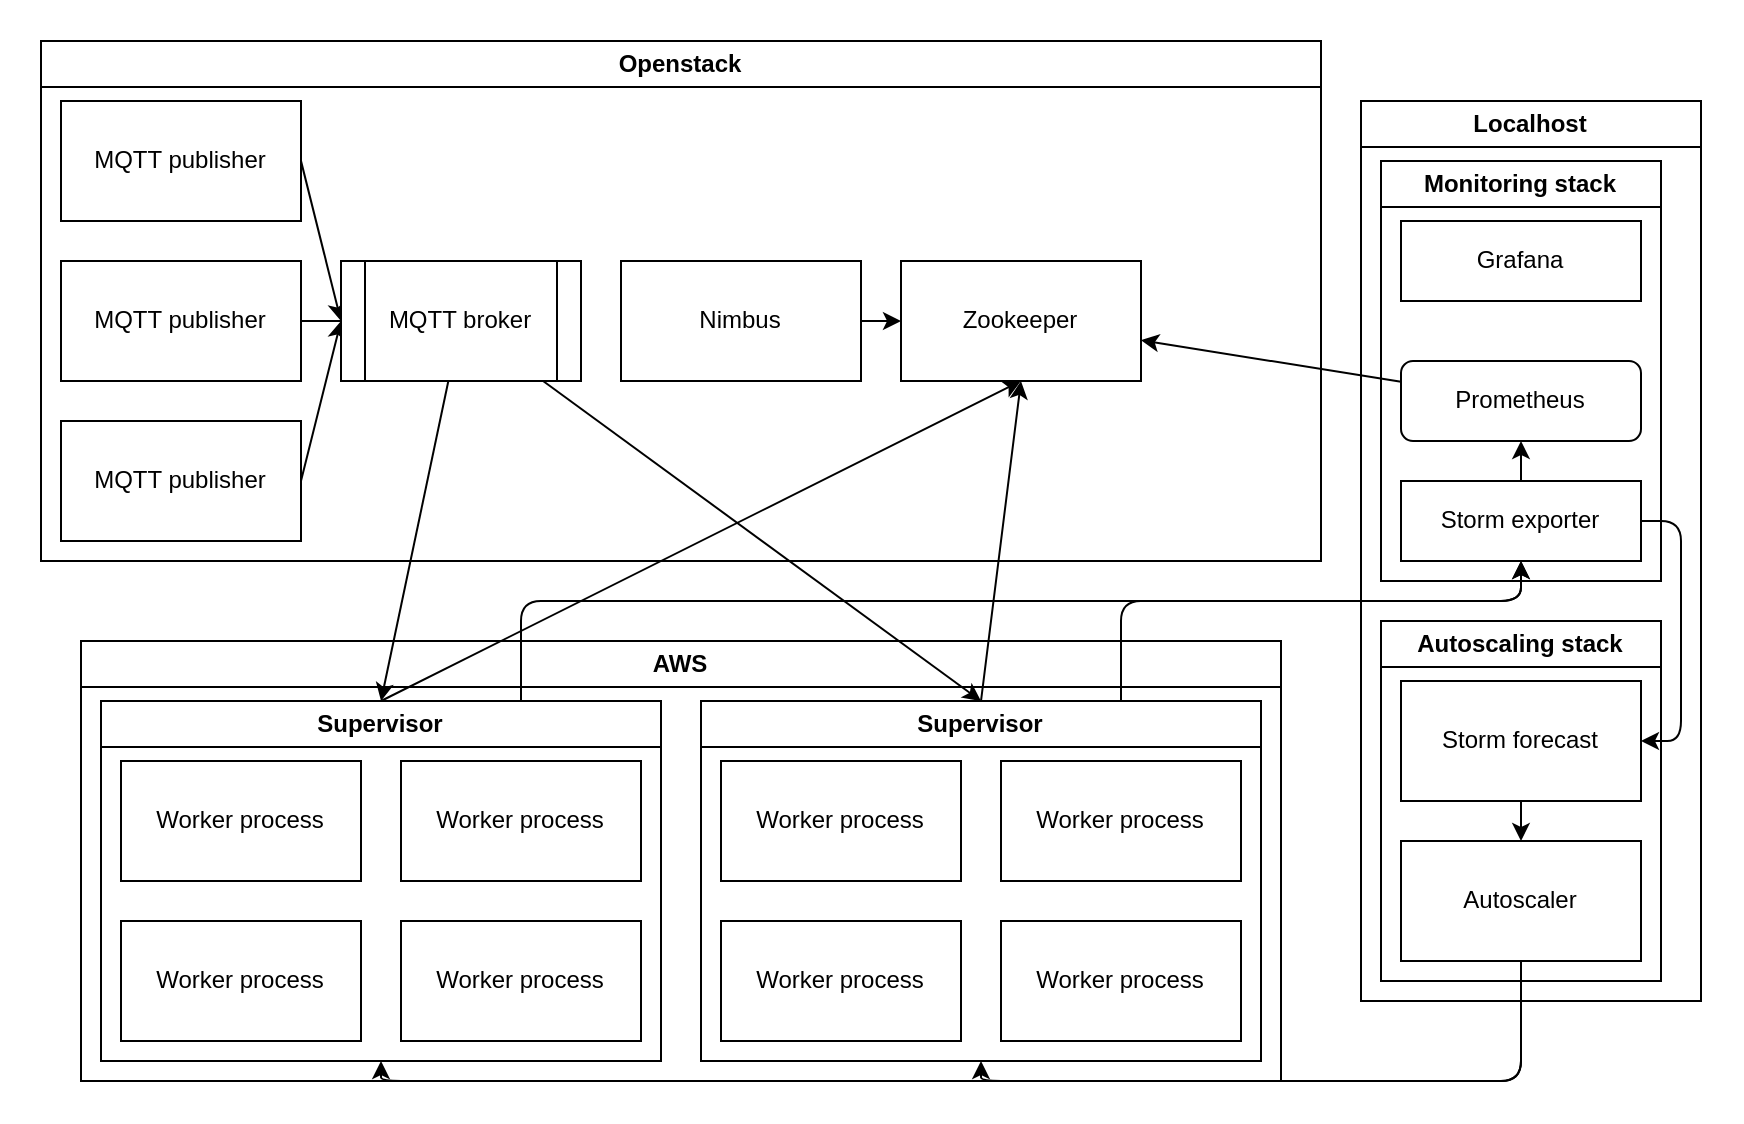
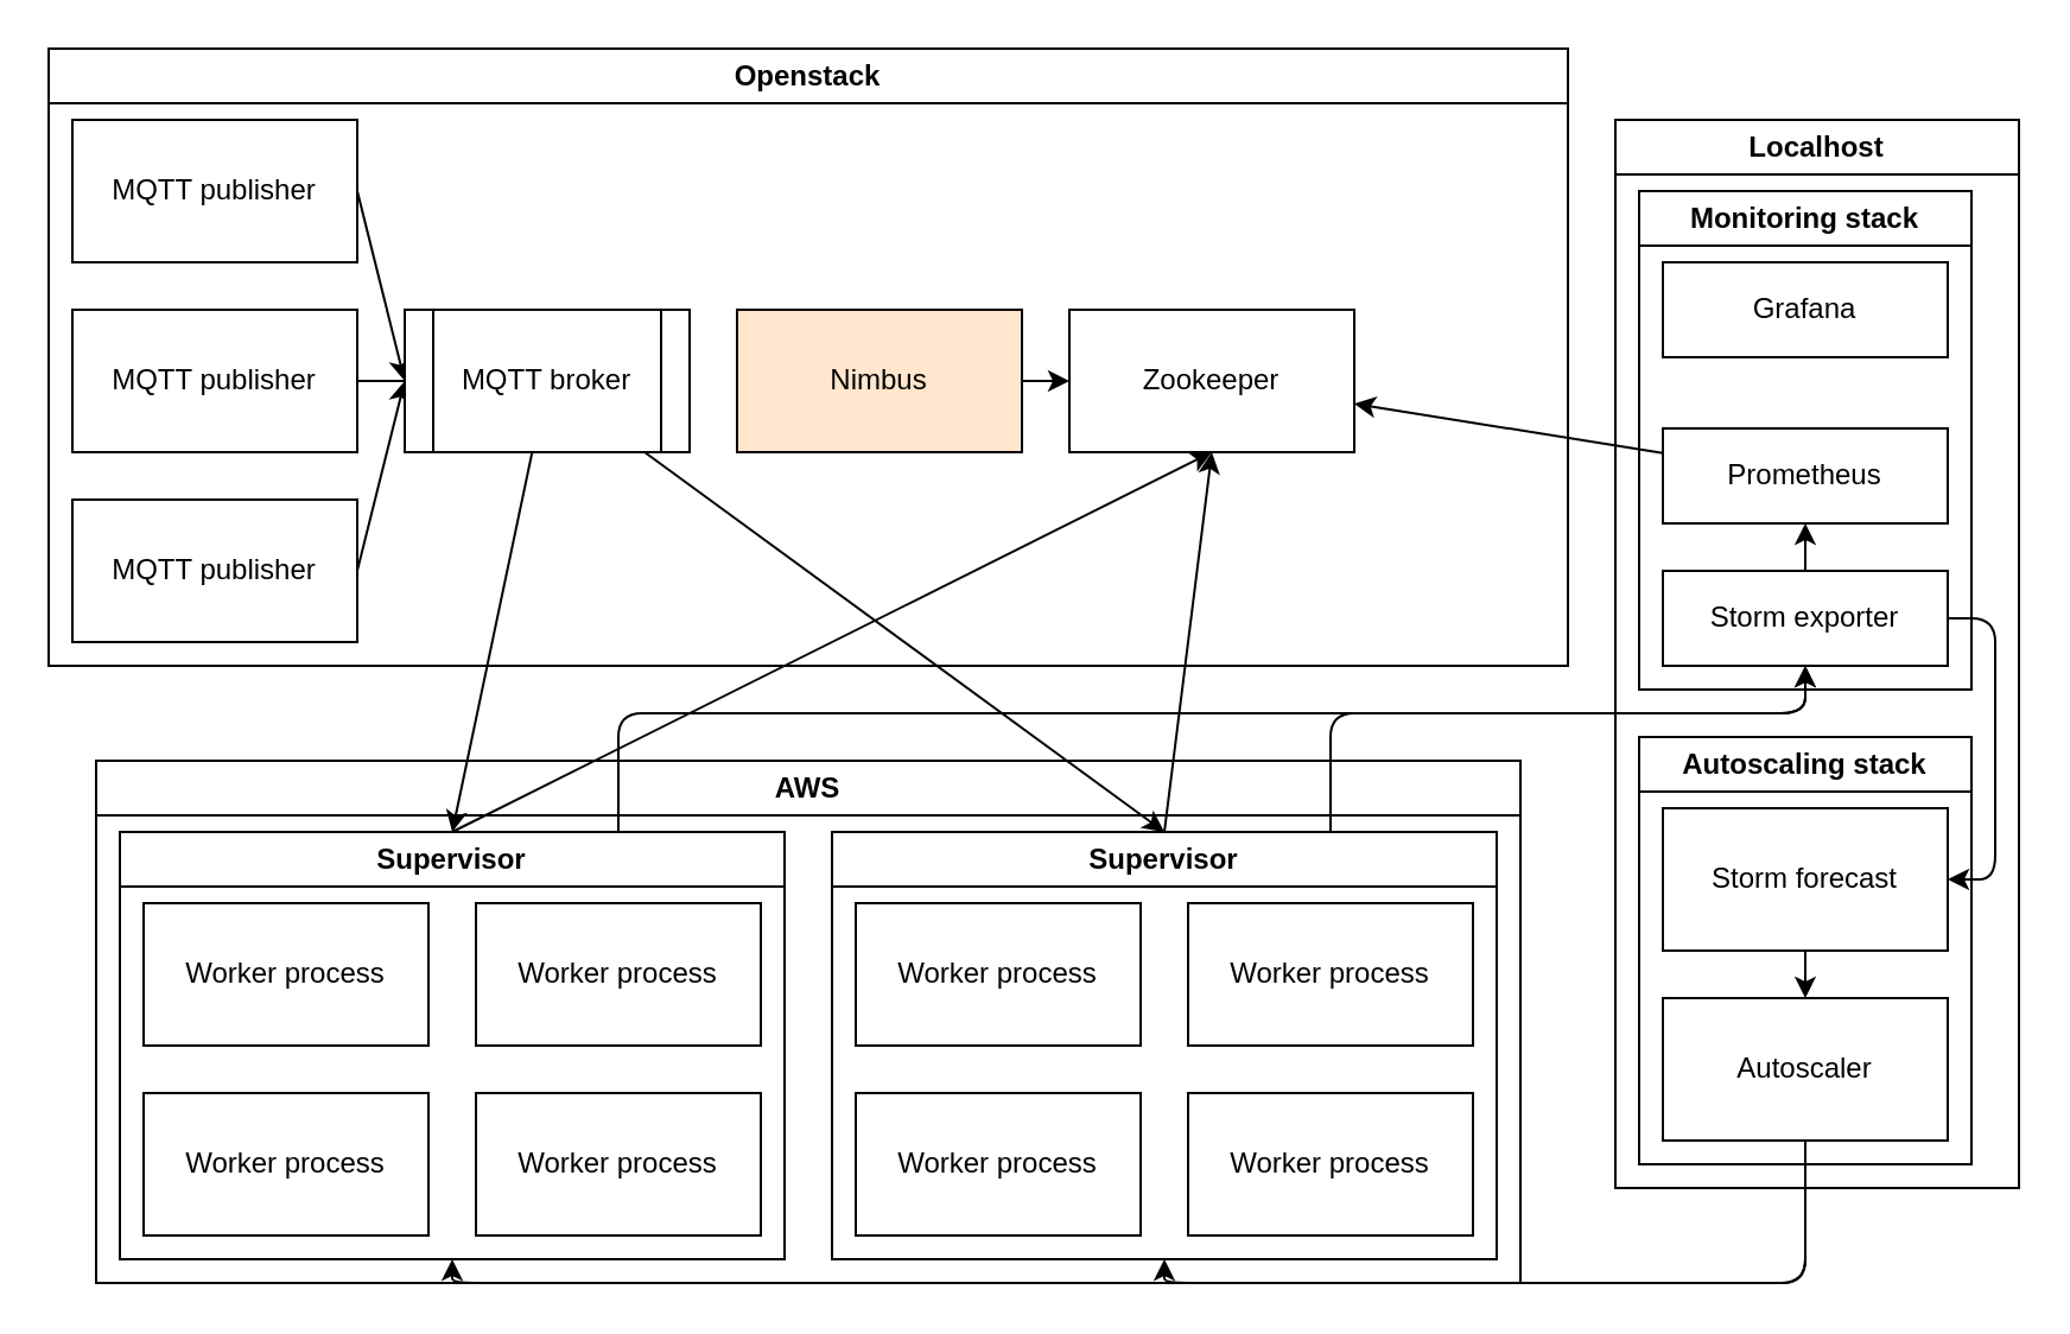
- <mxCell id="19" value="Nimbus" style="rounded=0;whiteSpace=wrap;html=1;" parent="17" vertex="1"><mxGeometry x="290" y="110" width="120" height="60" as="geometry" /></mxCell>
+ <mxCell id="19" value="Nimbus" style="rounded=0;whiteSpace=wrap;html=1;fillColor=#ffe6cc;" parent="17" vertex="1"><mxGeometry x="290" y="110" width="120" height="60" as="geometry" /></mxCell>
- <mxCell id="10" value="Prometheus" style="whiteSpace=wrap;html=1;rounded=1;" parent="1" vertex="1"><mxGeometry x="700" y="180" width="120" height="40" as="geometry" /></mxCell>
+ <mxCell id="10" value="Prometheus" style="rounded=0;whiteSpace=wrap;html=1;" parent="1" vertex="1"><mxGeometry x="700" y="180" width="120" height="40" as="geometry" /></mxCell>
